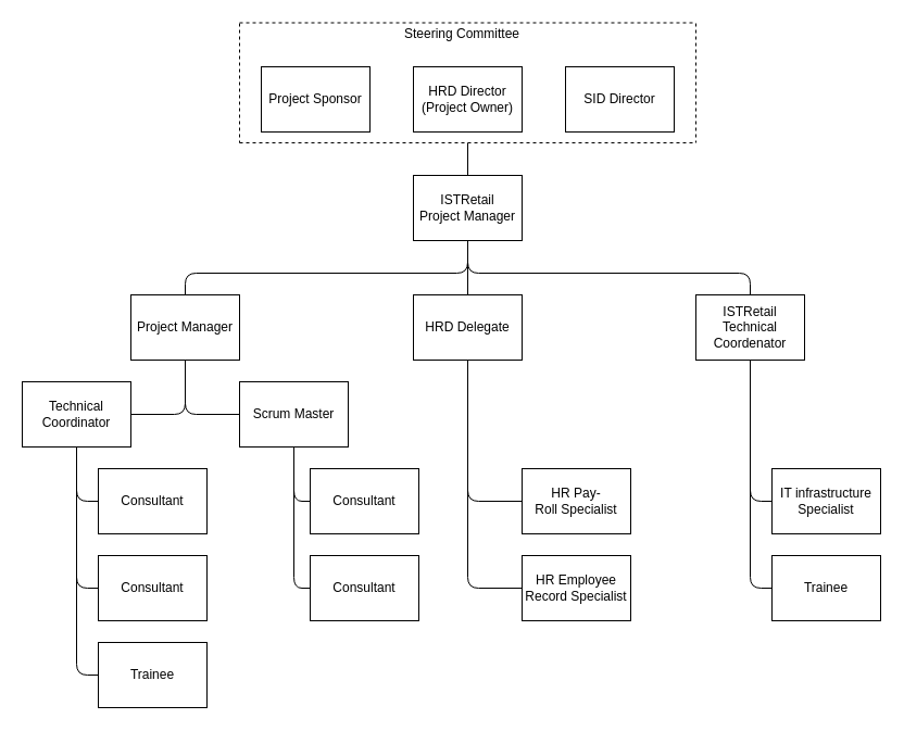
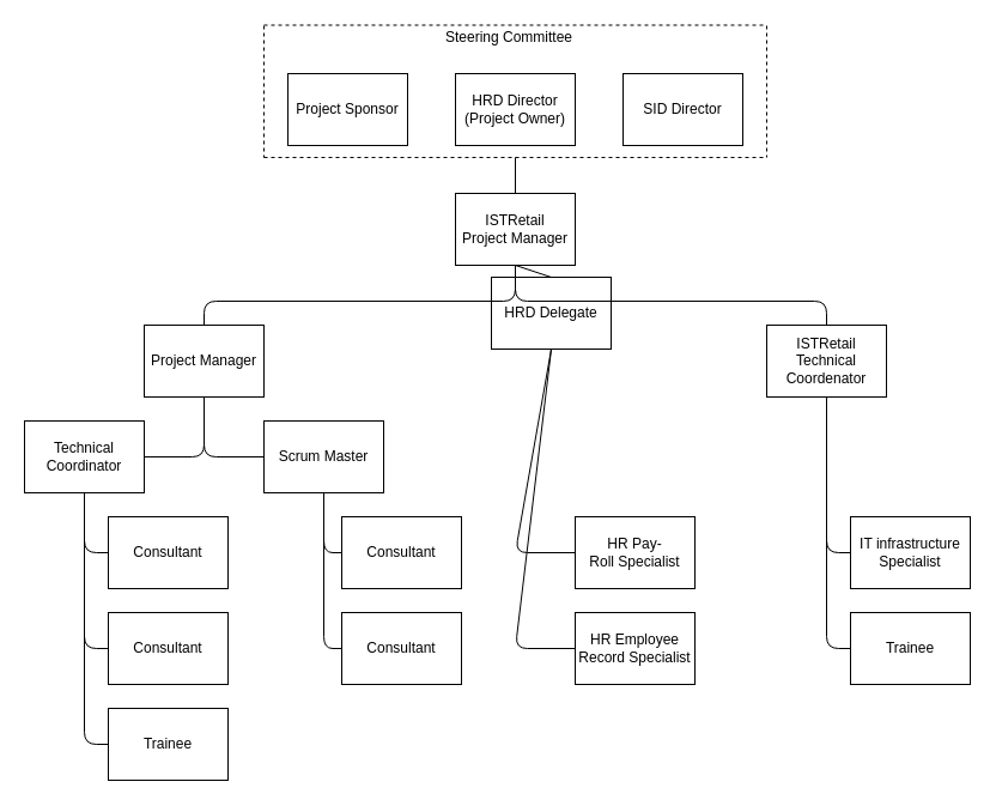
- <mxCell id="18" value="HRD Delegate" style="rounded=0;whiteSpace=wrap;html=1;" parent="1" vertex="1"><mxGeometry x="380" y="271" width="100" height="60" as="geometry" /></mxCell>
+ <mxCell id="18" value="HRD Delegate" style="rounded=0;whiteSpace=wrap;html=1;" parent="1" vertex="1"><mxGeometry x="410" y="231" width="100" height="60" as="geometry" /></mxCell>
